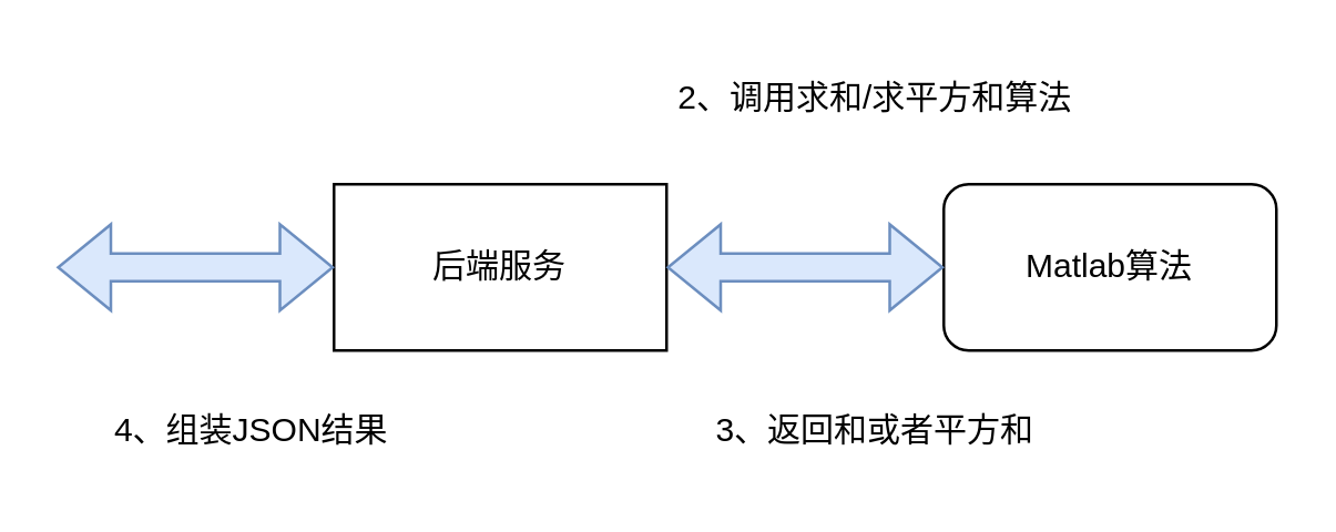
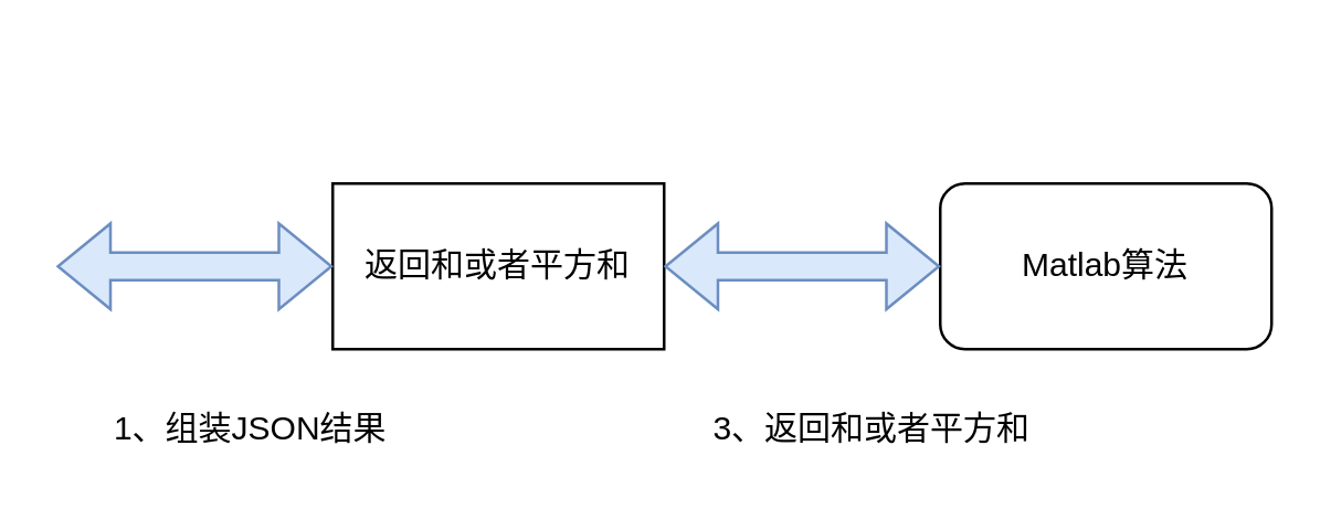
- <mxCell id="6" value="2、调用求和/求平方和算法" style="text;html=1;align=center;verticalAlign=middle;resizable=0;points=[];autosize=1;strokeColor=none;fillColor=none;" vertex="1" parent="1"><mxGeometry x="230" y="20" width="170" height="30" as="geometry" /></mxCell>
- <mxCell id="2" value="后端服务" style="rounded=0;whiteSpace=wrap;html=1;" vertex="1" parent="1"><mxGeometry x="120" y="66" width="120" height="60" as="geometry" /></mxCell>
+ <mxCell id="2" value="返回和或者平方和" style="rounded=0;whiteSpace=wrap;html=1;" vertex="1" parent="1"><mxGeometry x="120" y="66" width="120" height="60" as="geometry" /></mxCell>
- <mxCell id="8" value="4、组装JSON结果" style="text;html=1;align=center;verticalAlign=middle;resizable=0;points=[];autosize=1;strokeColor=none;fillColor=none;" vertex="1" parent="1"><mxGeometry x="30" y="140" width="120" height="30" as="geometry" /></mxCell>
+ <mxCell id="8" value="1、组装JSON结果" style="text;html=1;align=center;verticalAlign=middle;resizable=0;points=[];autosize=1;strokeColor=none;fillColor=none;" vertex="1" parent="1"><mxGeometry x="30" y="140" width="120" height="30" as="geometry" /></mxCell>
